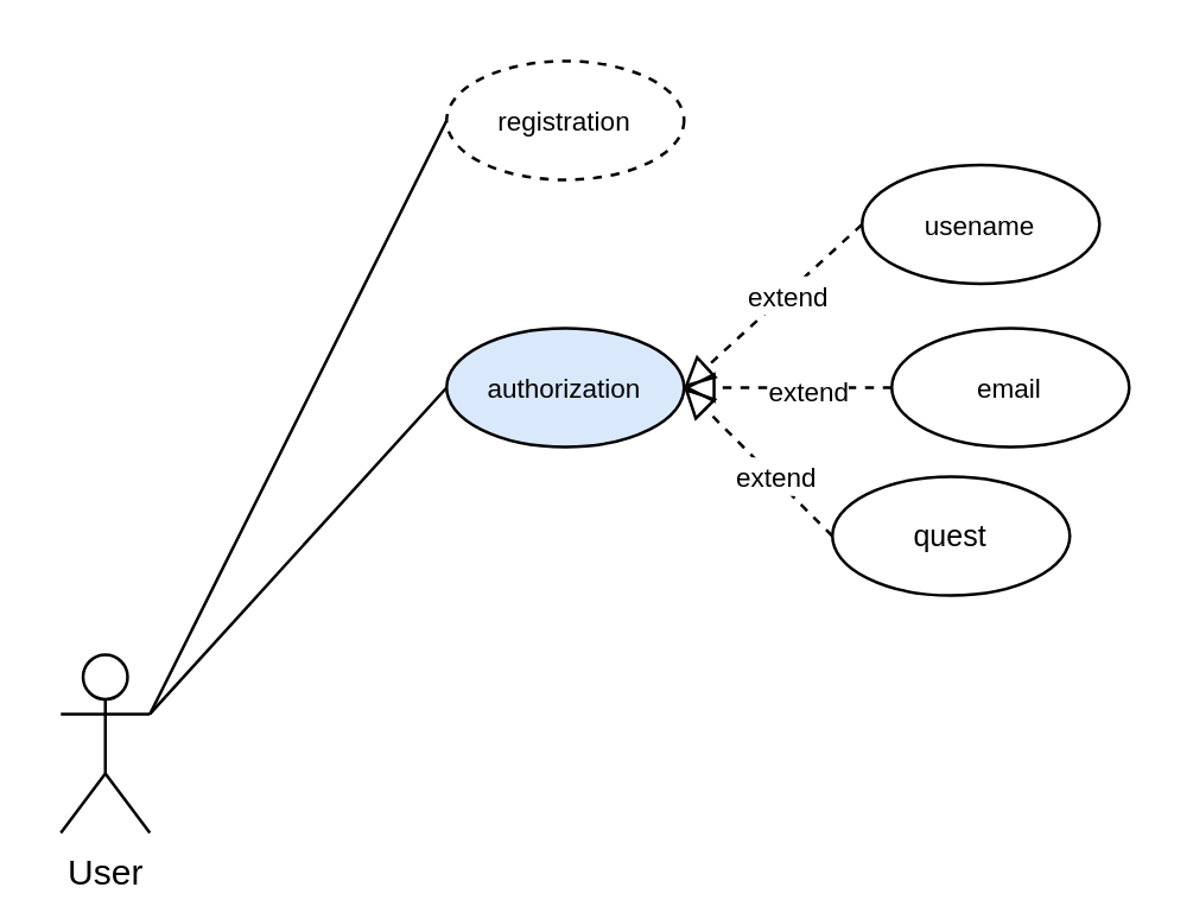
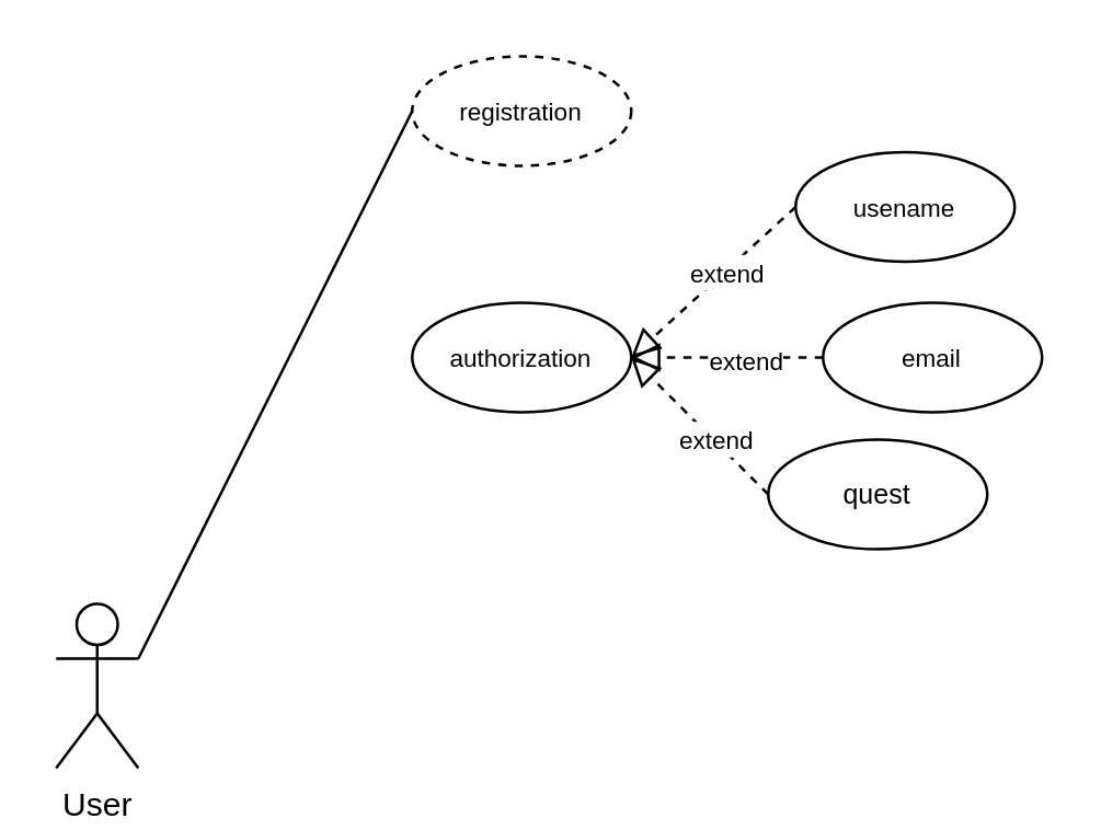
- <mxCell id="4" value="&lt;font style=&quot;font-size: 9px;&quot;&gt;authorization&lt;/font&gt;" style="ellipse;whiteSpace=wrap;html=1;fillColor=#dae8fc;" vertex="1" parent="1"><mxGeometry x="150" y="110" width="80" height="40" as="geometry" /></mxCell>
+ <mxCell id="4" value="&lt;font style=&quot;font-size: 9px;&quot;&gt;authorization&lt;/font&gt;" style="ellipse;whiteSpace=wrap;html=1;" vertex="1" parent="1"><mxGeometry x="150" y="110" width="80" height="40" as="geometry" /></mxCell>
- <mxCell id="2" style="rounded=0;orthogonalLoop=1;jettySize=auto;html=1;exitX=1;exitY=0.333;exitDx=0;exitDy=0;exitPerimeter=0;entryX=0;entryY=0.5;entryDx=0;entryDy=0;endArrow=none;endFill=0;" edge="1" parent="1" source="3" target="4"><mxGeometry relative="1" as="geometry" /></mxCell>
